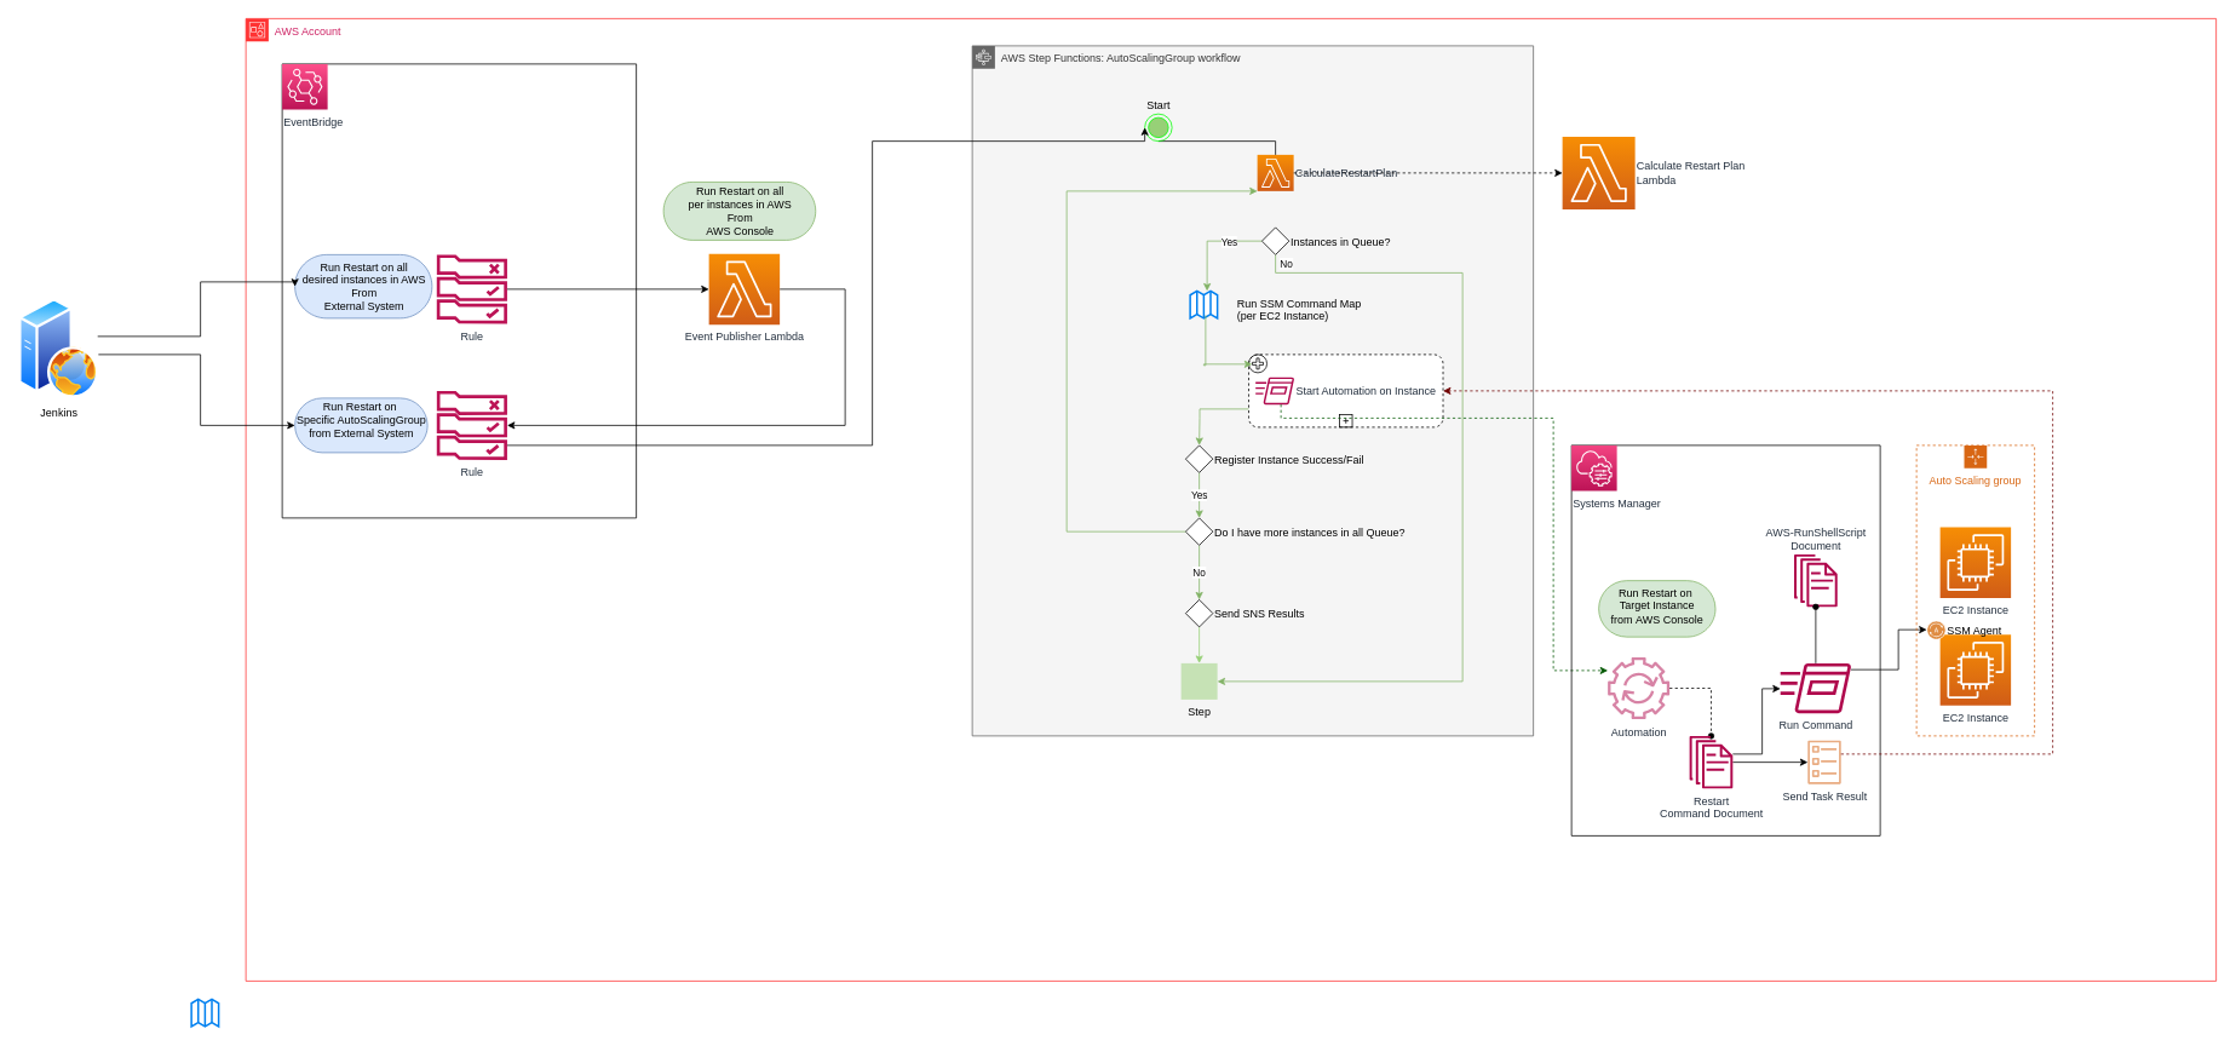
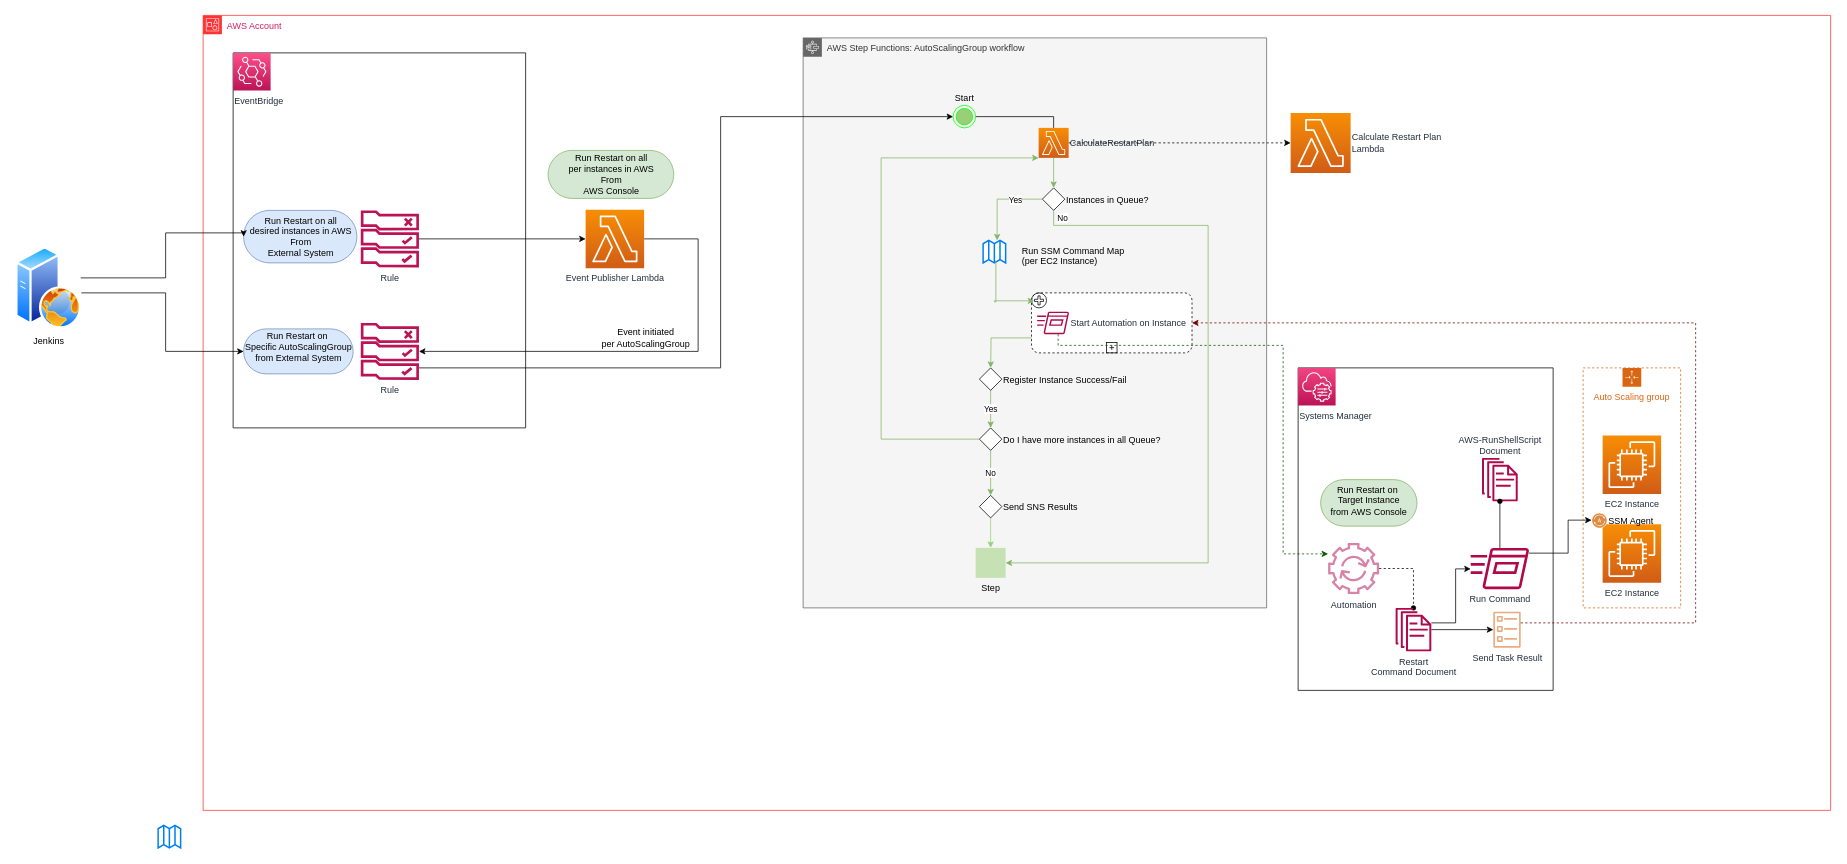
- <mxCell id="26" value="Start" style="ellipse;html=1;shape=endState;fillColor=#97D077;strokeColor=#00ff00;color=#00ff00;labelPosition=center;verticalLabelPosition=top;align=center;verticalAlign=bottom;" parent="9" vertex="1"><mxGeometry x="190" y="75" width="30" height="30" as="geometry" /></mxCell>
+ <mxCell id="26" value="Start" style="ellipse;html=1;shape=endState;fillColor=#97D077;strokeColor=#00ff00;color=#00ff00;labelPosition=center;verticalLabelPosition=top;align=center;verticalAlign=bottom;" parent="9" vertex="1"><mxGeometry x="200" y="90" width="30" height="30" as="geometry" /></mxCell>
+ <mxCell id="11" style="edgeStyle=orthogonalEdgeStyle;rounded=0;orthogonalLoop=1;jettySize=auto;html=1;entryX=0.5;entryY=0;entryDx=0;entryDy=0;fillColor=#d5e8d4;strokeColor=#82b366;exitX=0.5;exitY=1;exitDx=0;exitDy=0;exitPerimeter=0;" parent="9" source="22" target="13" edge="1"><mxGeometry relative="1" as="geometry"><mxPoint x="334" y="161" as="sourcePoint" /></mxGeometry></mxCell>
+ <mxCell id="48" value="Event initiated&lt;br&gt;per AutoScalingGroup" style="text;html=1;align=center;verticalAlign=middle;resizable=0;points=[];autosize=1;strokeColor=none;fillColor=none;" parent="2" vertex="1"><mxGeometry x="520" y="410" width="140" height="40" as="geometry" /></mxCell>
